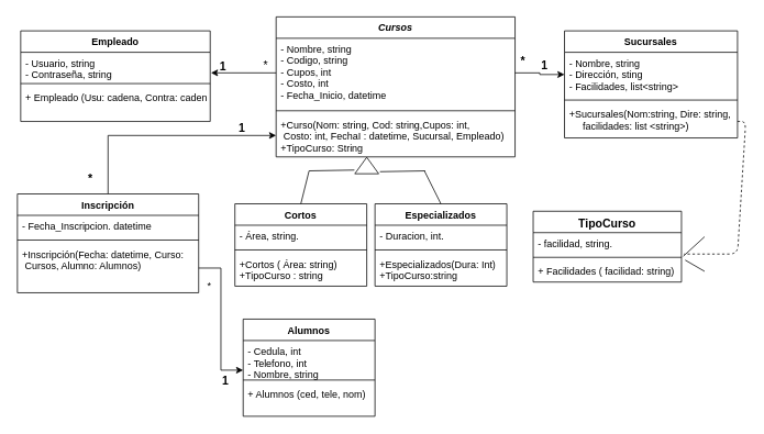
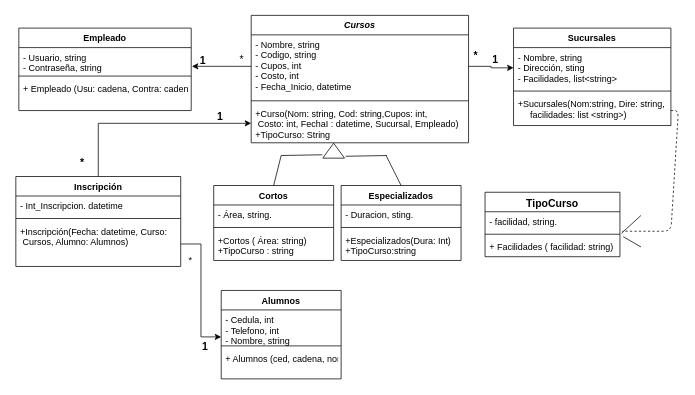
- <mxCell id="28" value="- Fecha_Inscripcion. datetime" style="text;strokeColor=none;fillColor=none;align=left;verticalAlign=top;spacingLeft=4;spacingRight=4;overflow=hidden;rotatable=0;points=[[0,0.5],[1,0.5]];portConstraint=eastwest;" parent="27" vertex="1"><mxGeometry y="26" width="220" height="26" as="geometry" /></mxCell>
+ <mxCell id="28" value="- Int_Inscripcion. datetime" style="text;strokeColor=none;fillColor=none;align=left;verticalAlign=top;spacingLeft=4;spacingRight=4;overflow=hidden;rotatable=0;points=[[0,0.5],[1,0.5]];portConstraint=eastwest;" parent="27" vertex="1"><mxGeometry y="26" width="220" height="26" as="geometry" /></mxCell>
- <mxCell id="15" value="- Duracion, int." style="text;strokeColor=none;fillColor=none;align=left;verticalAlign=top;spacingLeft=4;spacingRight=4;overflow=hidden;rotatable=0;points=[[0,0.5],[1,0.5]];portConstraint=eastwest;" parent="14" vertex="1"><mxGeometry y="26" width="160" height="26" as="geometry" /></mxCell>
+ <mxCell id="15" value="- Duracion, sting." style="text;strokeColor=none;fillColor=none;align=left;verticalAlign=top;spacingLeft=4;spacingRight=4;overflow=hidden;rotatable=0;points=[[0,0.5],[1,0.5]];portConstraint=eastwest;" parent="14" vertex="1"><mxGeometry y="26" width="160" height="26" as="geometry" /></mxCell>
- <mxCell id="5" value="+ Alumnos (ced, tele, nom)" style="text;strokeColor=none;fillColor=none;align=left;verticalAlign=top;spacingLeft=4;spacingRight=4;overflow=hidden;rotatable=0;points=[[0,0.5],[1,0.5]];portConstraint=eastwest;" parent="2" vertex="1"><mxGeometry y="78" width="160" height="40" as="geometry" /></mxCell>
+ <mxCell id="5" value="+ Alumnos (ced, cadena, nom)" style="text;strokeColor=none;fillColor=none;align=left;verticalAlign=top;spacingLeft=4;spacingRight=4;overflow=hidden;rotatable=0;points=[[0,0.5],[1,0.5]];portConstraint=eastwest;" parent="2" vertex="1"><mxGeometry y="78" width="160" height="40" as="geometry" /></mxCell>
